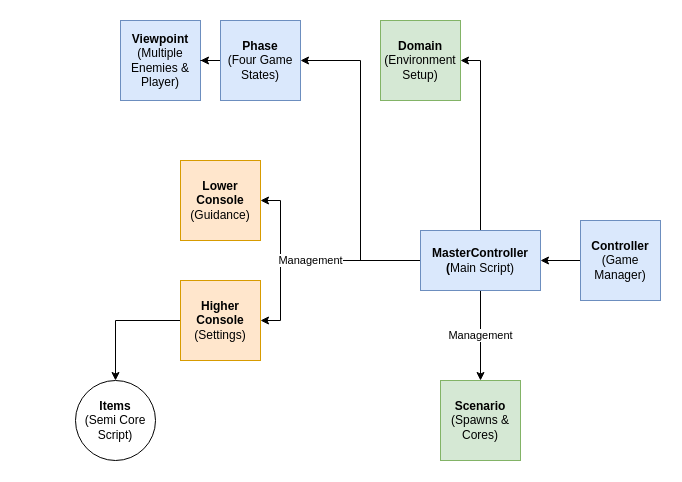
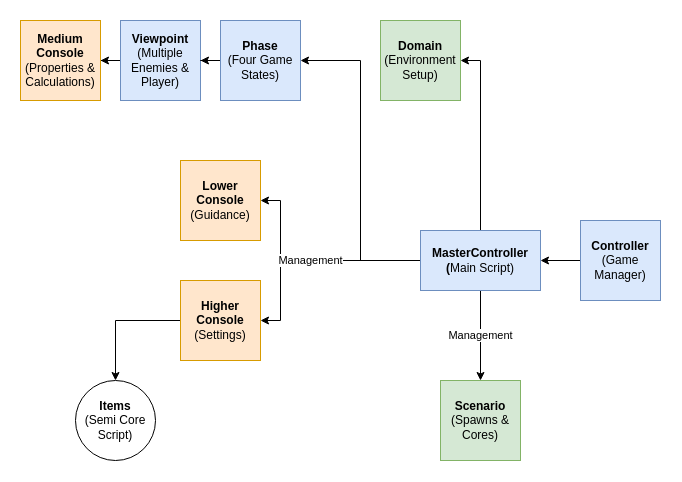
+ <mxCell id="20" value="&lt;b&gt;Medium Console&lt;br&gt;&lt;/b&gt;(Properties &amp;amp; Calculations)" style="whiteSpace=wrap;html=1;aspect=fixed;fillColor=#ffe6cc;strokeColor=#d79b00;" parent="1" vertex="1"><mxGeometry x="20" y="20" width="80" height="80" as="geometry" /></mxCell>
+ <mxCell id="16" style="edgeStyle=orthogonalEdgeStyle;rounded=0;orthogonalLoop=1;jettySize=auto;html=1;entryX=1;entryY=0.5;entryDx=0;entryDy=0;" parent="1" source="17" target="20" edge="1"><mxGeometry relative="1" as="geometry" /></mxCell>
